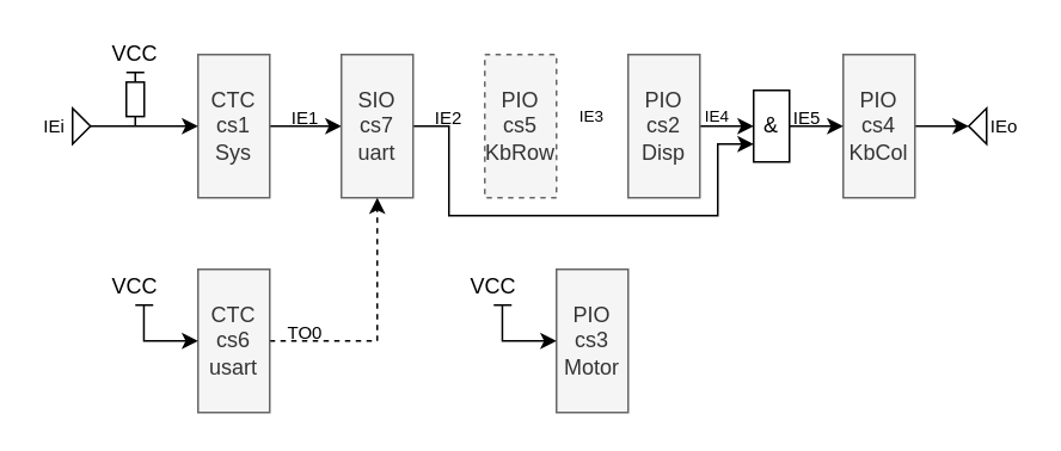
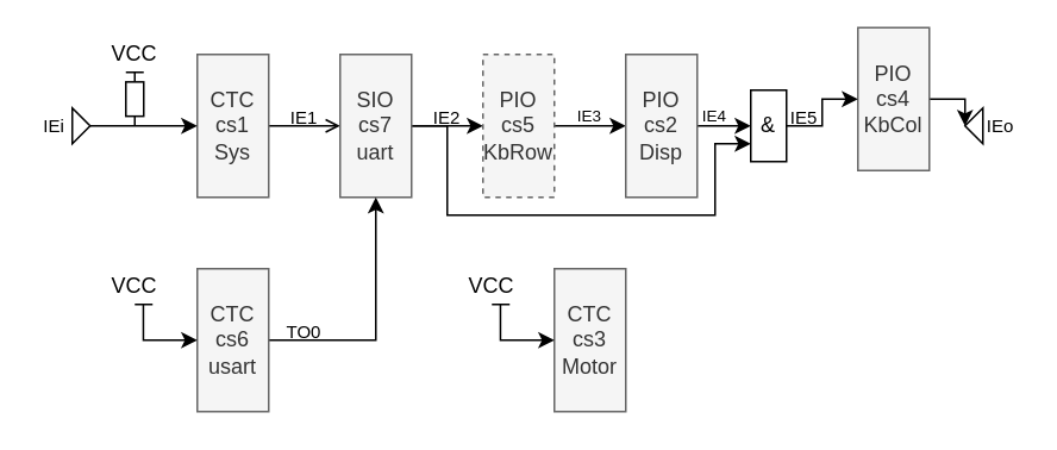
- <mxCell id="2" style="edgeStyle=orthogonalEdgeStyle;rounded=0;orthogonalLoop=1;jettySize=auto;html=1;exitX=1;exitY=0.5;exitDx=0;exitDy=0;entryX=0;entryY=0.5;entryDx=0;entryDy=0;" parent="1" source="3" target="6" edge="1"><mxGeometry relative="1" as="geometry" /></mxCell>
+ <mxCell id="2" style="edgeStyle=orthogonalEdgeStyle;rounded=0;orthogonalLoop=1;jettySize=auto;html=1;exitX=1;exitY=0.5;exitDx=0;exitDy=0;entryX=0;entryY=0.5;entryDx=0;entryDy=0;endArrow=open;" parent="1" source="3" target="6" edge="1"><mxGeometry relative="1" as="geometry" /></mxCell>
+ <mxCell id="4" style="edgeStyle=orthogonalEdgeStyle;rounded=0;orthogonalLoop=1;jettySize=auto;html=1;exitX=1;exitY=0.5;exitDx=0;exitDy=0;entryX=0;entryY=0.5;entryDx=0;entryDy=0;" parent="1" source="6" target="8" edge="1"><mxGeometry relative="1" as="geometry" /></mxCell>
+ <mxCell id="7" style="edgeStyle=orthogonalEdgeStyle;rounded=0;orthogonalLoop=1;jettySize=auto;html=1;exitX=1;exitY=0.5;exitDx=0;exitDy=0;" parent="1" source="8" target="10" edge="1"><mxGeometry relative="1" as="geometry" /></mxCell>
- <mxCell id="12" value="PIO&lt;div&gt;cs4&lt;/div&gt;&lt;div&gt;KbCol&lt;/div&gt;" style="rounded=0;whiteSpace=wrap;html=1;fillColor=#f5f5f5;strokeColor=#666666;fontColor=#333333;" parent="1" vertex="1"><mxGeometry x="470" y="30" width="40" height="80" as="geometry" /></mxCell>
+ <mxCell id="12" value="PIO&lt;div&gt;cs4&lt;/div&gt;&lt;div&gt;KbCol&lt;/div&gt;" style="rounded=0;whiteSpace=wrap;html=1;fillColor=#f5f5f5;strokeColor=#666666;fontColor=#333333;" parent="1" vertex="1"><mxGeometry x="480" y="15" width="40" height="80" as="geometry" /></mxCell>
- <mxCell id="21" style="edgeStyle=orthogonalEdgeStyle;rounded=0;orthogonalLoop=1;jettySize=auto;html=1;entryX=0.5;entryY=1;entryDx=0;entryDy=0;dashed=1;" parent="1" source="22" target="6" edge="1"><mxGeometry relative="1" as="geometry" /></mxCell>
+ <mxCell id="21" style="edgeStyle=orthogonalEdgeStyle;rounded=0;orthogonalLoop=1;jettySize=auto;html=1;entryX=0.5;entryY=1;entryDx=0;entryDy=0;" parent="1" source="22" target="6" edge="1"><mxGeometry relative="1" as="geometry" /></mxCell>
- <mxCell id="23" value="PIO&lt;div&gt;cs3&lt;/div&gt;&lt;div&gt;Motor&lt;/div&gt;" style="rounded=0;whiteSpace=wrap;html=1;fillColor=#f5f5f5;strokeColor=#666666;fontColor=#333333;" parent="1" vertex="1"><mxGeometry x="310" y="150" width="40" height="80" as="geometry" /></mxCell>
+ <mxCell id="23" value="CTC&lt;div&gt;cs3&lt;/div&gt;&lt;div&gt;Motor&lt;/div&gt;" style="rounded=0;whiteSpace=wrap;html=1;fillColor=#f5f5f5;strokeColor=#666666;fontColor=#333333;" parent="1" vertex="1"><mxGeometry x="310" y="150" width="40" height="80" as="geometry" /></mxCell>
